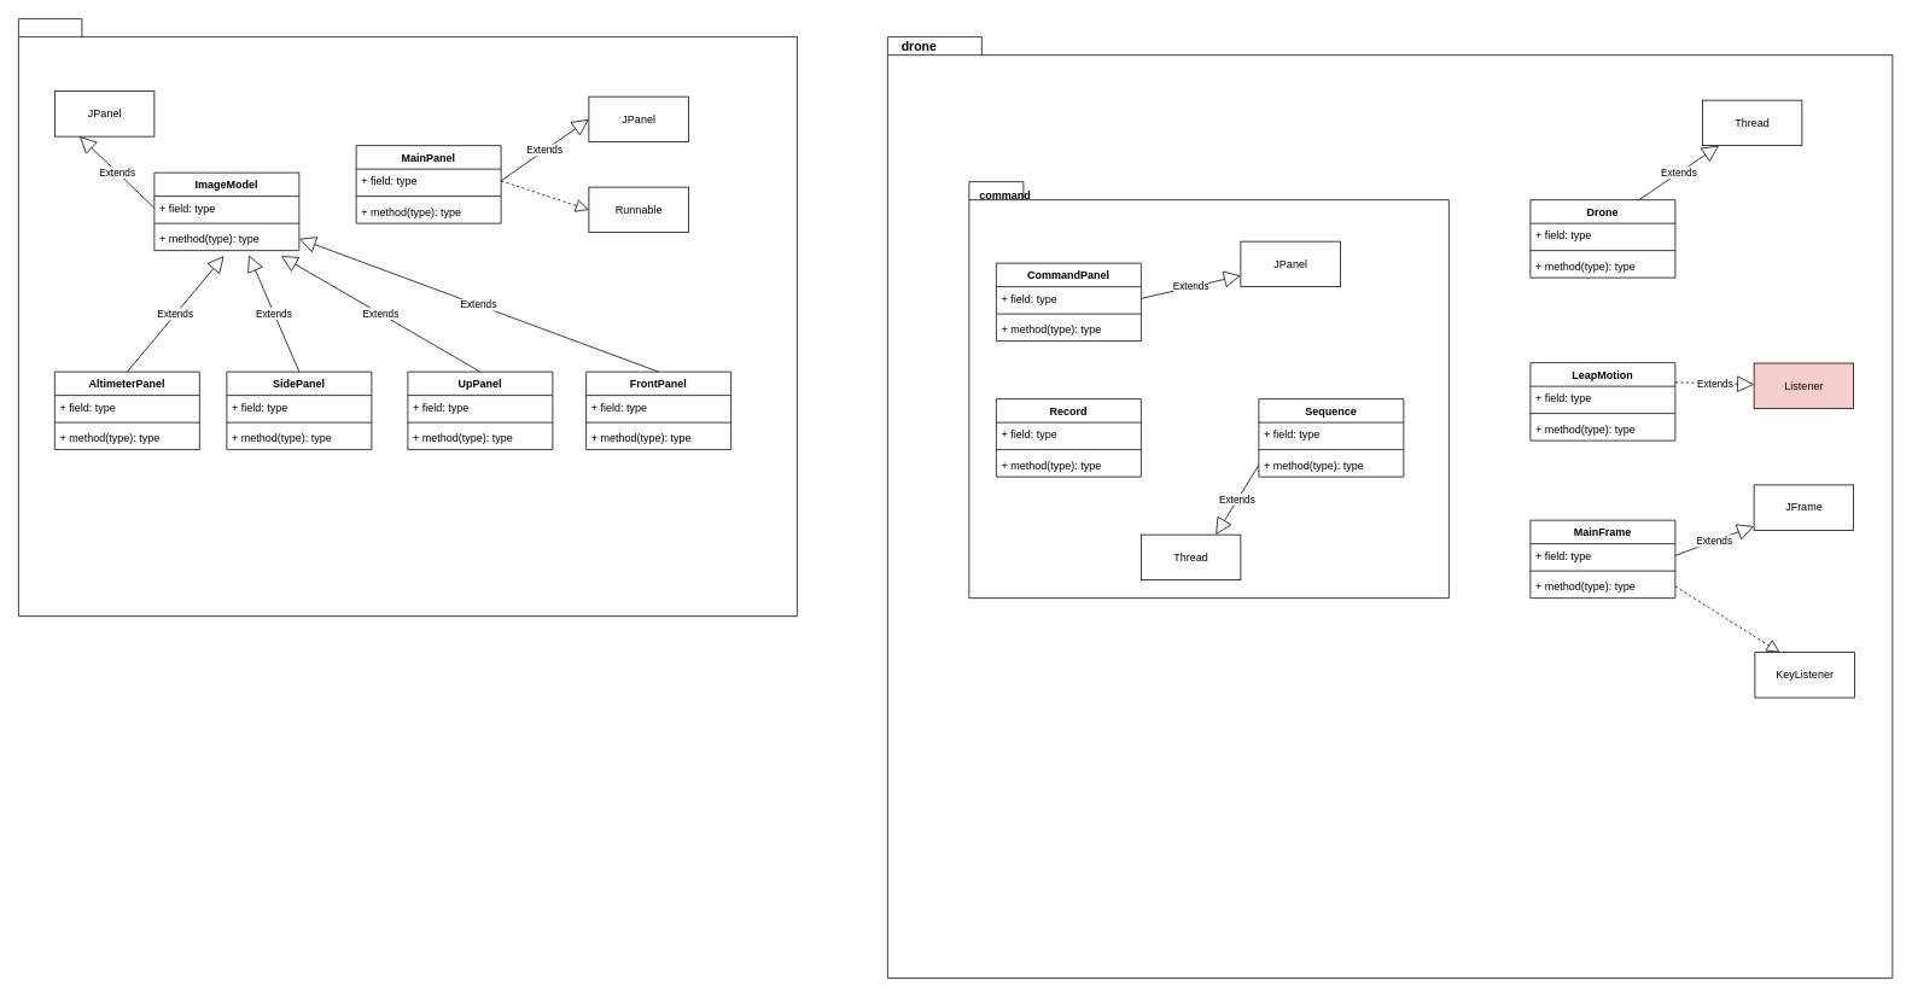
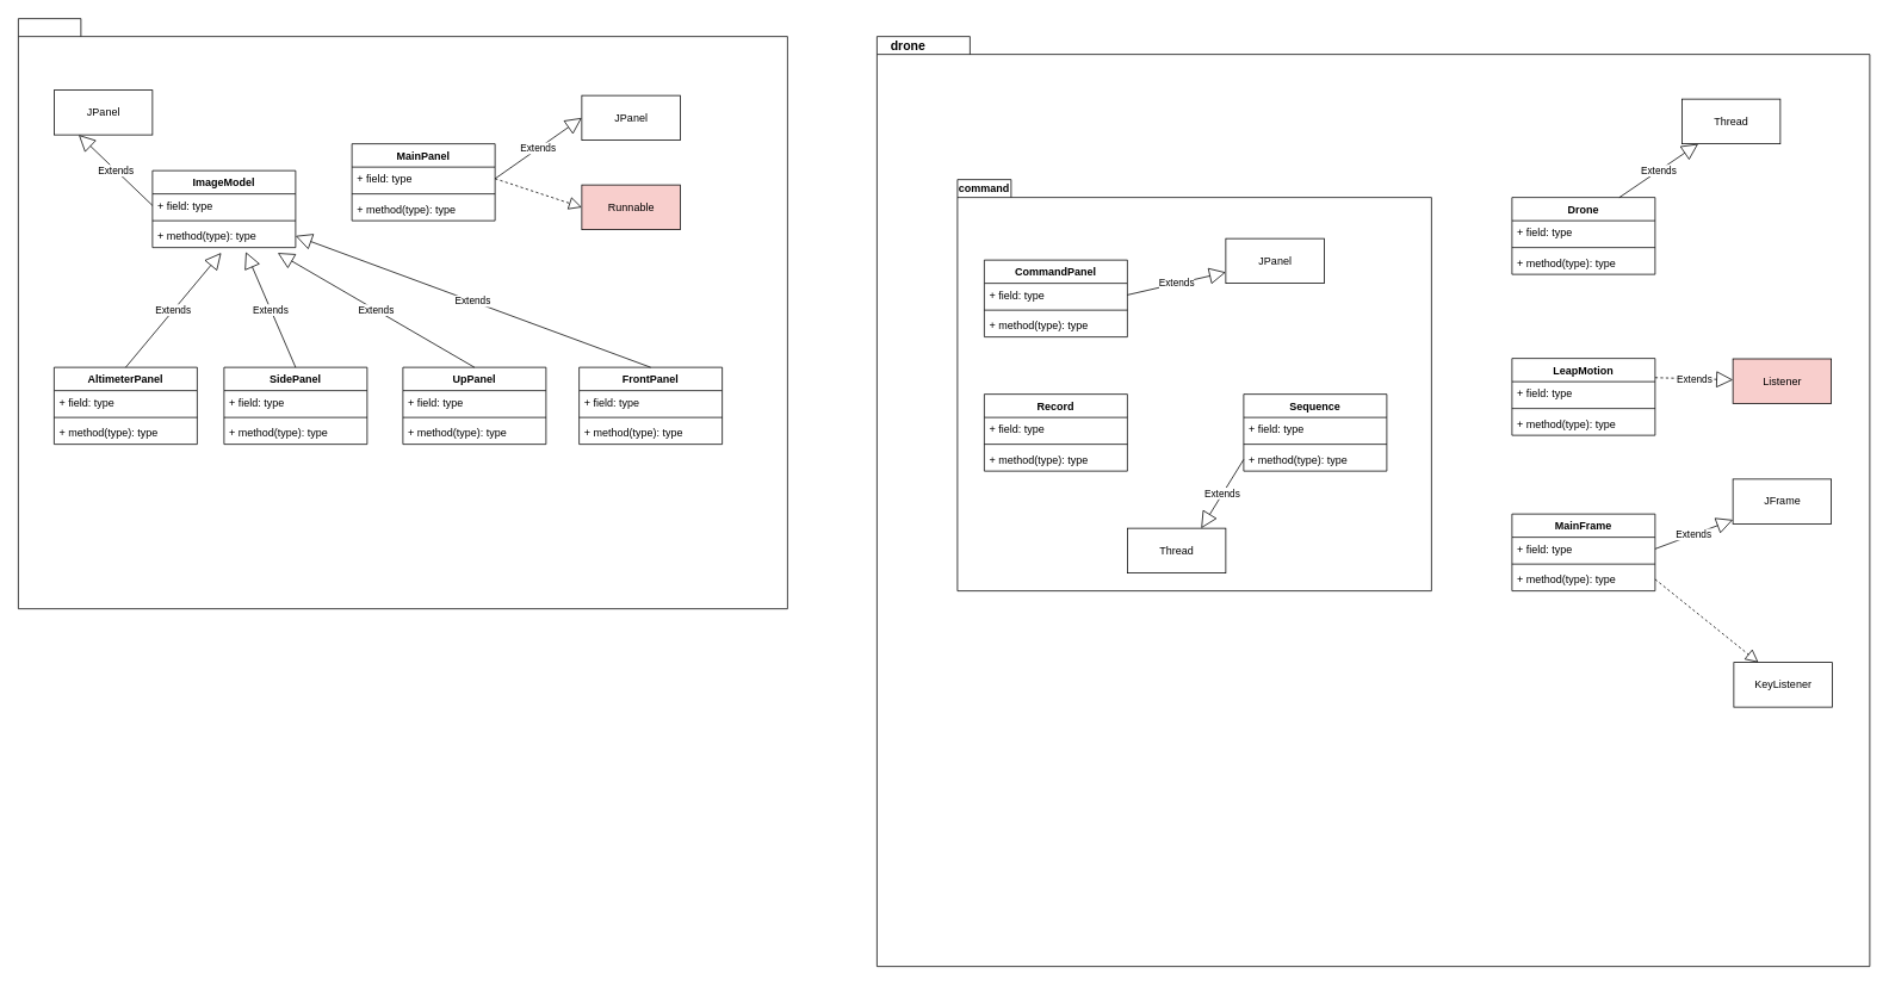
- <mxCell id="18" value="&lt;b&gt;command&lt;/b&gt;" style="text;html=1;strokeColor=none;fillColor=none;align=center;verticalAlign=middle;whiteSpace=wrap;rounded=0;" vertex="1" parent="1"><mxGeometry x="1080" y="205" width="60" height="20" as="geometry" /></mxCell>
+ <mxCell id="18" value="&lt;b&gt;command&lt;/b&gt;" style="text;html=1;strokeColor=none;fillColor=none;align=center;verticalAlign=middle;whiteSpace=wrap;rounded=0;" vertex="1" parent="1"><mxGeometry x="1070" y="200" width="60" height="20" as="geometry" /></mxCell>
- <mxCell id="58" value="Runnable" style="html=1;" vertex="1" parent="1"><mxGeometry x="650" y="206" width="110" height="50" as="geometry" /></mxCell>
+ <mxCell id="58" value="Runnable" style="html=1;fillColor=#f8cecc;" vertex="1" parent="1"><mxGeometry x="650" y="206" width="110" height="50" as="geometry" /></mxCell>
- <mxCell id="76" value="KeyListener" style="html=1;" vertex="1" parent="1"><mxGeometry x="1938" y="720" width="110" height="50" as="geometry" /></mxCell>
+ <mxCell id="76" value="KeyListener" style="html=1;" vertex="1" parent="1"><mxGeometry x="1938" y="740" width="110" height="50" as="geometry" /></mxCell>
